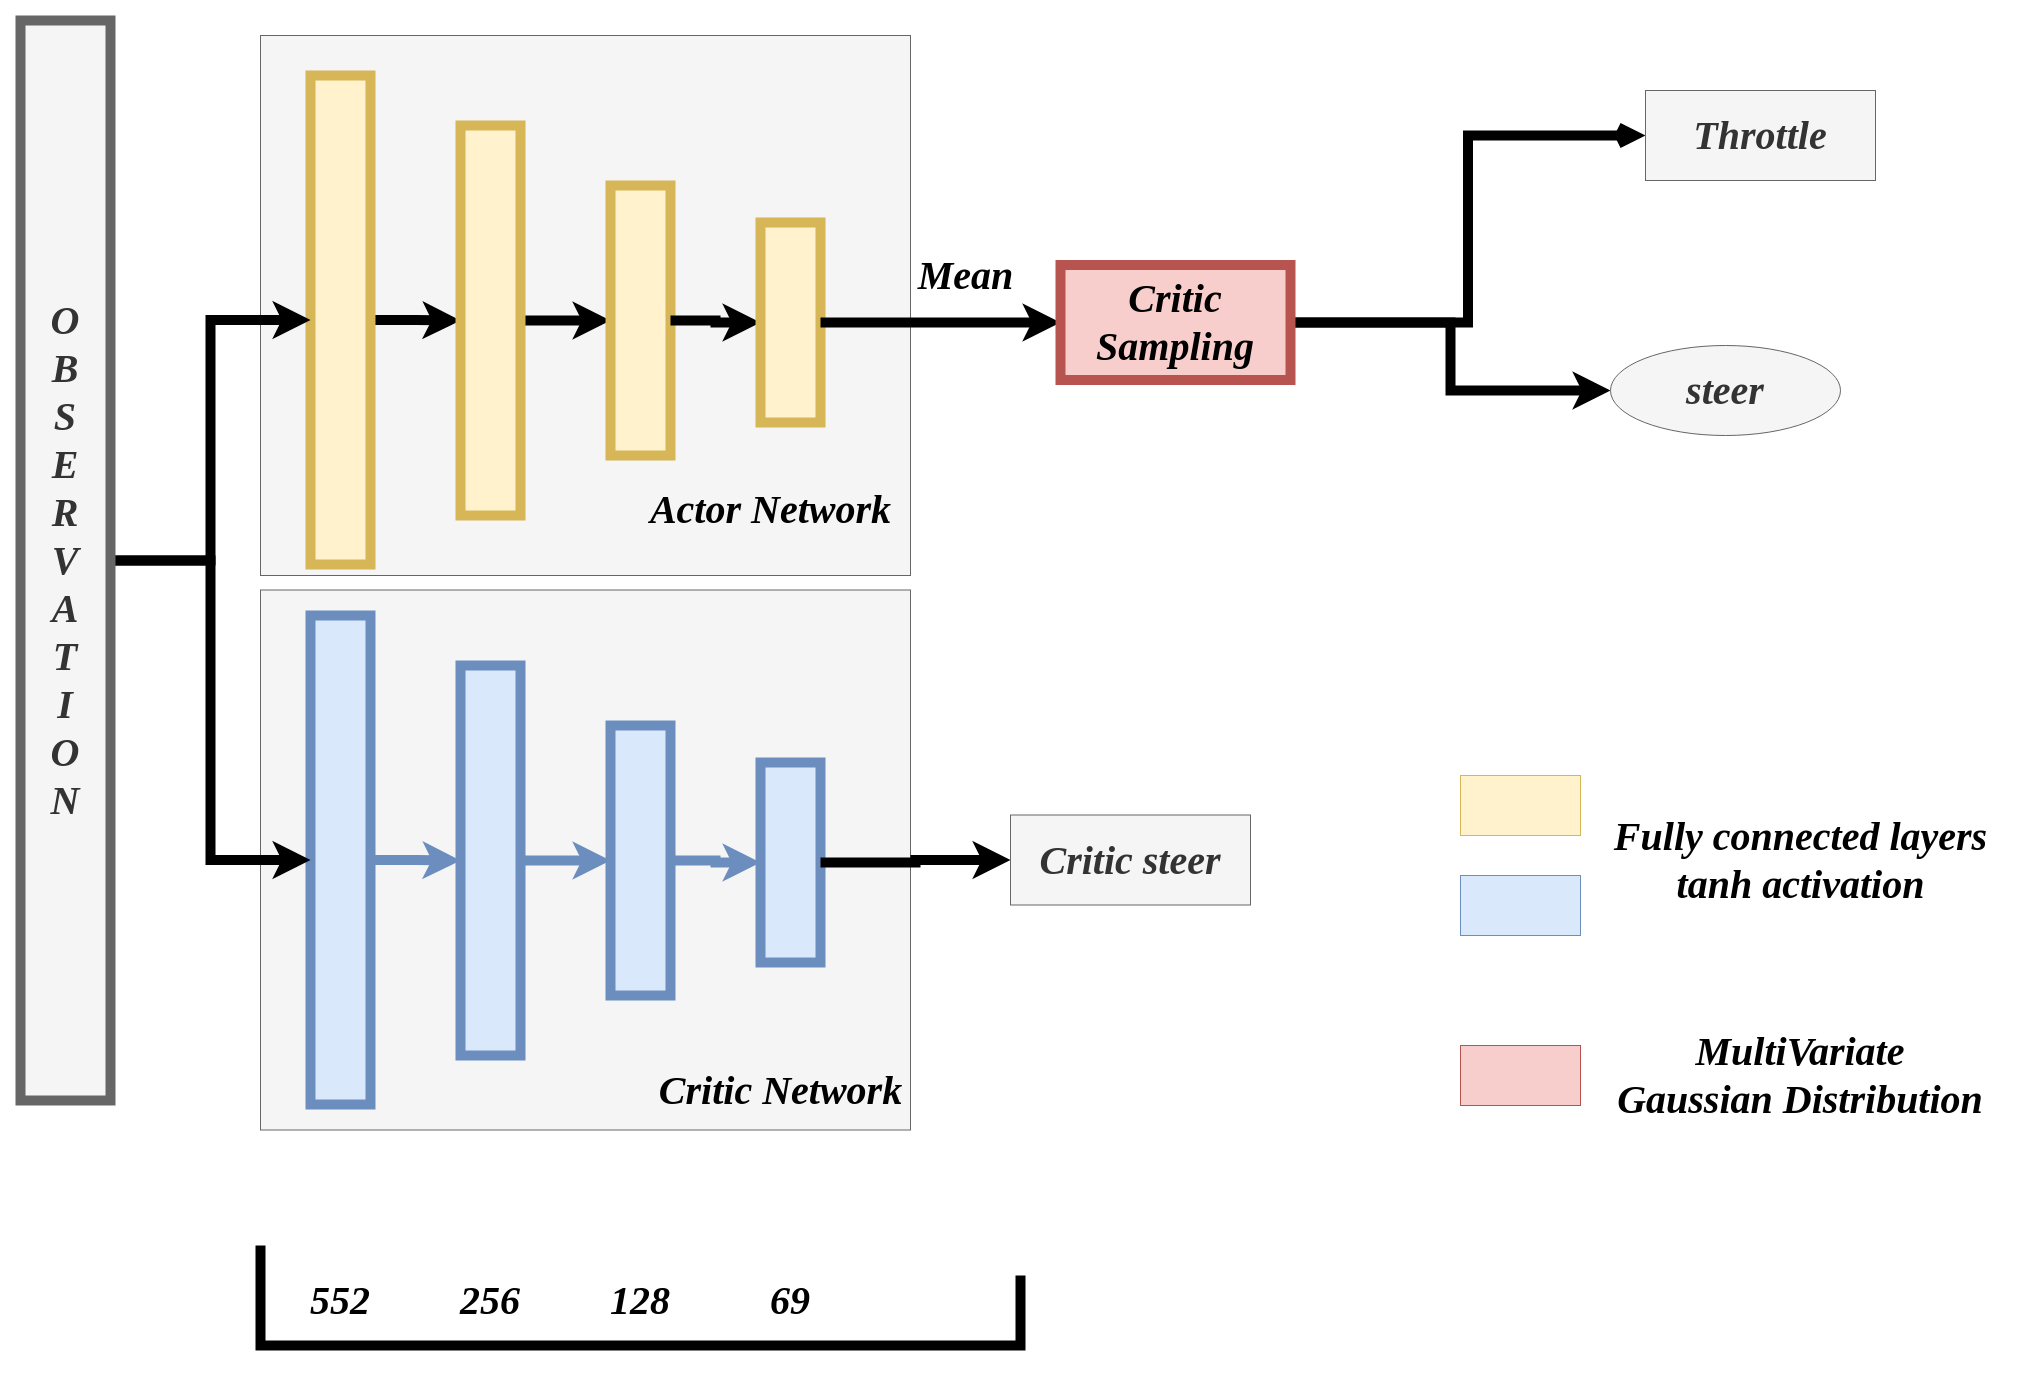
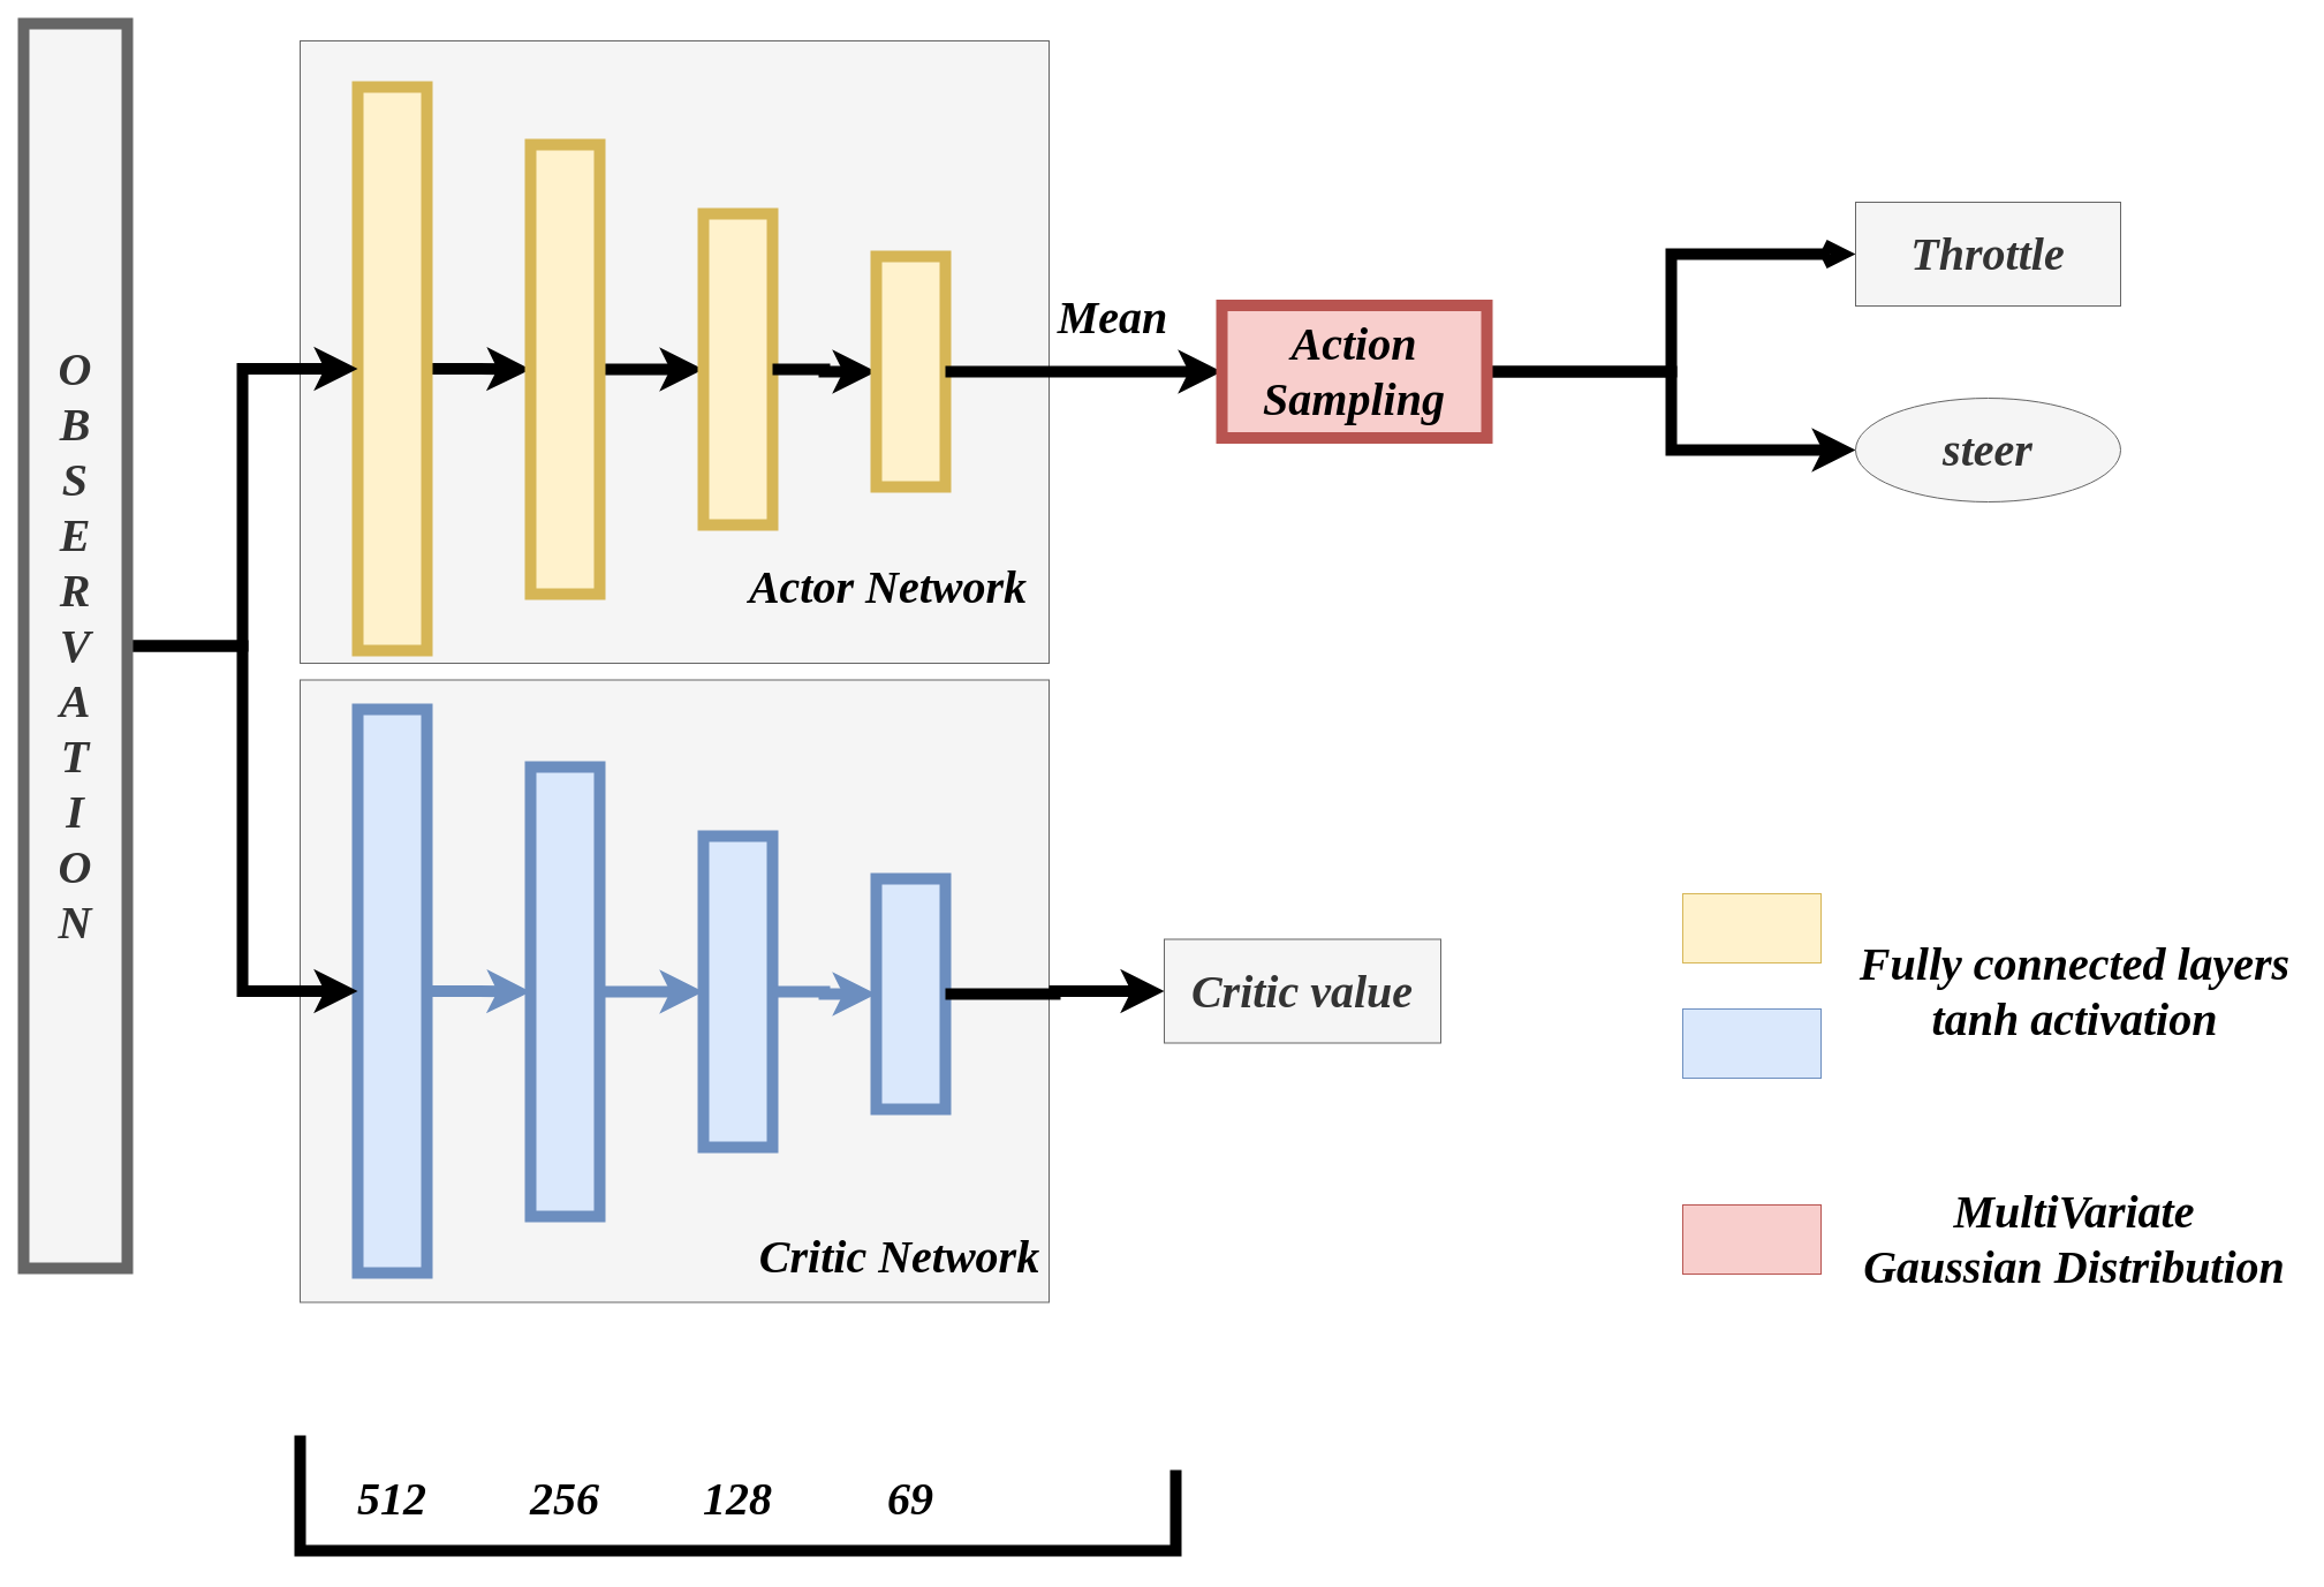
- <mxCell id="40" value="Throttle" style="rounded=0;whiteSpace=wrap;html=1;fontSize=40;fontStyle=3;fontFamily=Times New Roman;fillColor=#f5f5f5;fontColor=#333333;strokeColor=#666666;" vertex="1" parent="1"><mxGeometry x="1645" y="90" width="230" height="90" as="geometry" /></mxCell>
+ <mxCell id="40" value="Throttle" style="rounded=0;whiteSpace=wrap;html=1;fontSize=40;fontStyle=3;fontFamily=Times New Roman;fillColor=#f5f5f5;fontColor=#333333;strokeColor=#666666;" vertex="1" parent="1"><mxGeometry x="1610" y="175" width="230" height="90" as="geometry" /></mxCell>
- <mxCell id="14" value="&lt;div&gt;Critic &lt;br&gt;&lt;/div&gt;&lt;div&gt;Sampling&lt;br&gt;&lt;/div&gt;" style="rounded=0;whiteSpace=wrap;html=1;strokeWidth=10;fillColor=#f8cecc;strokeColor=#b85450;fontSize=40;fontStyle=3;fontFamily=Times New Roman;" vertex="1" parent="1"><mxGeometry x="1060" y="264.5" width="230" height="115" as="geometry" /></mxCell>
+ <mxCell id="14" value="&lt;div&gt;Action &lt;br&gt;&lt;/div&gt;&lt;div&gt;Sampling&lt;br&gt;&lt;/div&gt;" style="rounded=0;whiteSpace=wrap;html=1;strokeWidth=10;fillColor=#f8cecc;strokeColor=#b85450;fontSize=40;fontStyle=3;fontFamily=Times New Roman;" vertex="1" parent="1"><mxGeometry x="1060" y="264.5" width="230" height="115" as="geometry" /></mxCell>
- <mxCell id="39" value="&lt;div&gt;&lt;br&gt;&lt;/div&gt;Critic steer&lt;div&gt;&lt;br/&gt;&lt;/div&gt;" style="rounded=0;whiteSpace=wrap;html=1;fillColor=#f5f5f5;fontColor=#333333;strokeColor=#666666;fontSize=40;fontStyle=3;fontFamily=Times New Roman;" vertex="1" parent="1"><mxGeometry x="1010" y="814.5" width="240" height="90" as="geometry" /></mxCell>
+ <mxCell id="39" value="&lt;div&gt;&lt;br&gt;&lt;/div&gt;Critic value&lt;div&gt;&lt;br/&gt;&lt;/div&gt;" style="rounded=0;whiteSpace=wrap;html=1;fillColor=#f5f5f5;fontColor=#333333;strokeColor=#666666;fontSize=40;fontStyle=3;fontFamily=Times New Roman;" vertex="1" parent="1"><mxGeometry x="1010" y="814.5" width="240" height="90" as="geometry" /></mxCell>
- <mxCell id="27" value="&lt;div&gt;&lt;font&gt;&lt;span&gt;&lt;span&gt;552&lt;/span&gt;&lt;/span&gt;&lt;/font&gt;&lt;/div&gt;" style="text;html=1;align=center;verticalAlign=middle;whiteSpace=wrap;rounded=0;fontSize=40;fontStyle=3;fontFamily=Times New Roman;" vertex="1" parent="1"><mxGeometry x="270" y="1245" width="140" height="110" as="geometry" /></mxCell>
+ <mxCell id="27" value="&lt;div&gt;&lt;font&gt;&lt;span&gt;&lt;span&gt;512&lt;/span&gt;&lt;/span&gt;&lt;/font&gt;&lt;/div&gt;" style="text;html=1;align=center;verticalAlign=middle;whiteSpace=wrap;rounded=0;fontSize=40;fontStyle=3;fontFamily=Times New Roman;" vertex="1" parent="1"><mxGeometry x="270" y="1245" width="140" height="110" as="geometry" /></mxCell>
